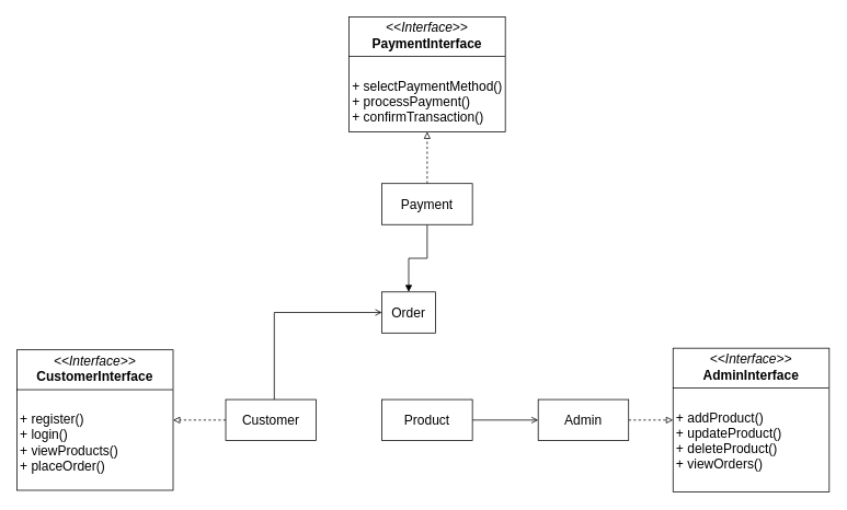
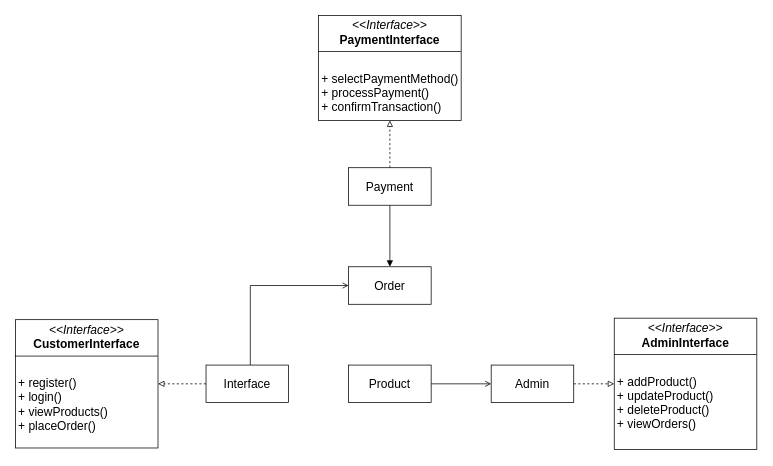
- <mxCell id="10" value="&lt;font style=&quot;font-size: 16px;&quot;&gt;Order&lt;/font&gt;" style="html=1;whiteSpace=wrap;" vertex="1" parent="1"><mxGeometry x="464" y="355" width="65" height="50" as="geometry" /></mxCell>
+ <mxCell id="10" value="&lt;font style=&quot;font-size: 16px;&quot;&gt;Order&lt;/font&gt;" style="html=1;whiteSpace=wrap;" vertex="1" parent="1"><mxGeometry x="464" y="355" width="110" height="50" as="geometry" /></mxCell>
- <mxCell id="7" value="&lt;font style=&quot;font-size: 16px;&quot;&gt;Customer&lt;/font&gt;" style="html=1;whiteSpace=wrap;" vertex="1" parent="1"><mxGeometry x="274" y="486" width="110" height="50" as="geometry" /></mxCell>
+ <mxCell id="7" value="&lt;font style=&quot;font-size: 16px;&quot;&gt;Interface&lt;/font&gt;" style="html=1;whiteSpace=wrap;" vertex="1" parent="1"><mxGeometry x="274" y="486" width="110" height="50" as="geometry" /></mxCell>
